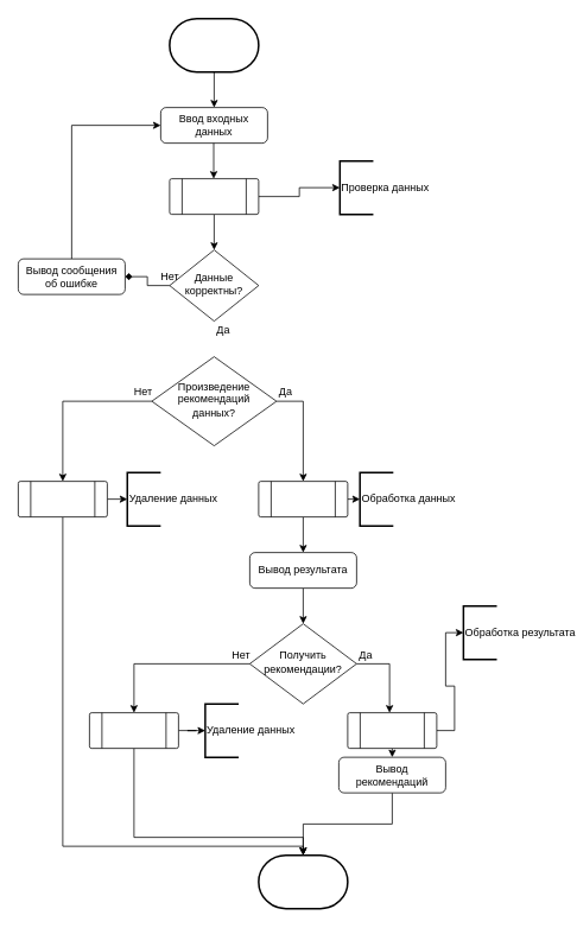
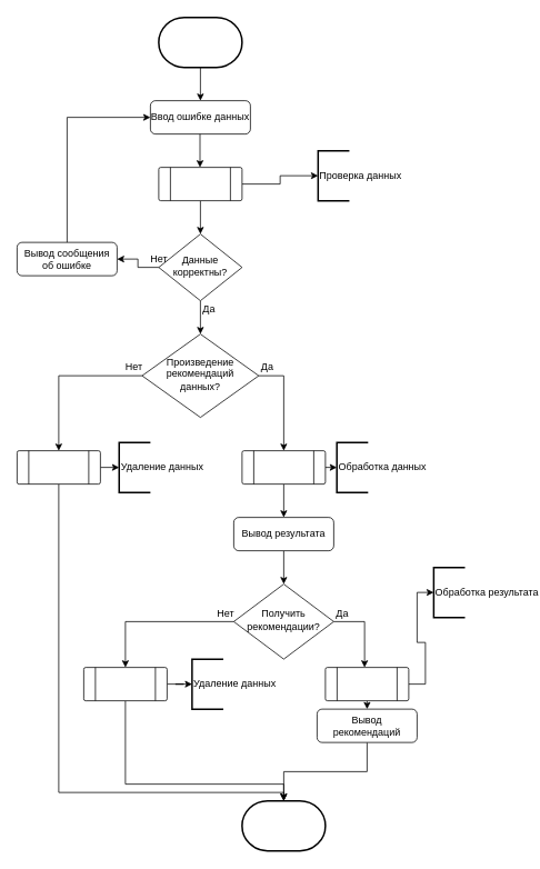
- <mxCell id="2" value="Ввод входных данных" style="rounded=1;whiteSpace=wrap;html=1;fontSize=12;glass=0;strokeWidth=1;shadow=0;" parent="1" vertex="1"><mxGeometry x="180" y="120" width="120" height="40" as="geometry" /></mxCell>
+ <mxCell id="2" value="Ввод ошибке данных" style="rounded=1;whiteSpace=wrap;html=1;fontSize=12;glass=0;strokeWidth=1;shadow=0;" parent="1" vertex="1"><mxGeometry x="180" y="120" width="120" height="40" as="geometry" /></mxCell>
- <mxCell id="3" style="edgeStyle=orthogonalEdgeStyle;rounded=0;orthogonalLoop=1;jettySize=auto;html=1;exitX=0;exitY=0.5;exitDx=0;exitDy=0;entryX=1;entryY=0.5;entryDx=0;entryDy=0;endArrow=diamond;" edge="1" parent="1" source="5" target="7"><mxGeometry relative="1" as="geometry" /></mxCell>
+ <mxCell id="3" style="edgeStyle=orthogonalEdgeStyle;rounded=0;orthogonalLoop=1;jettySize=auto;html=1;exitX=0;exitY=0.5;exitDx=0;exitDy=0;entryX=1;entryY=0.5;entryDx=0;entryDy=0;" edge="1" parent="1" source="5" target="7"><mxGeometry relative="1" as="geometry" /></mxCell>
+ <mxCell id="4" style="edgeStyle=orthogonalEdgeStyle;rounded=0;orthogonalLoop=1;jettySize=auto;html=1;exitX=0.5;exitY=1;exitDx=0;exitDy=0;entryX=0.5;entryY=0;entryDx=0;entryDy=0;" edge="1" parent="1" source="5" target="9"><mxGeometry relative="1" as="geometry" /></mxCell>
